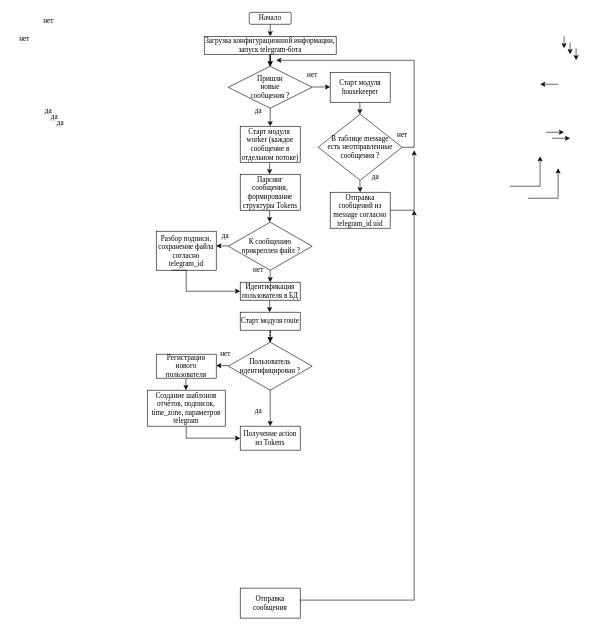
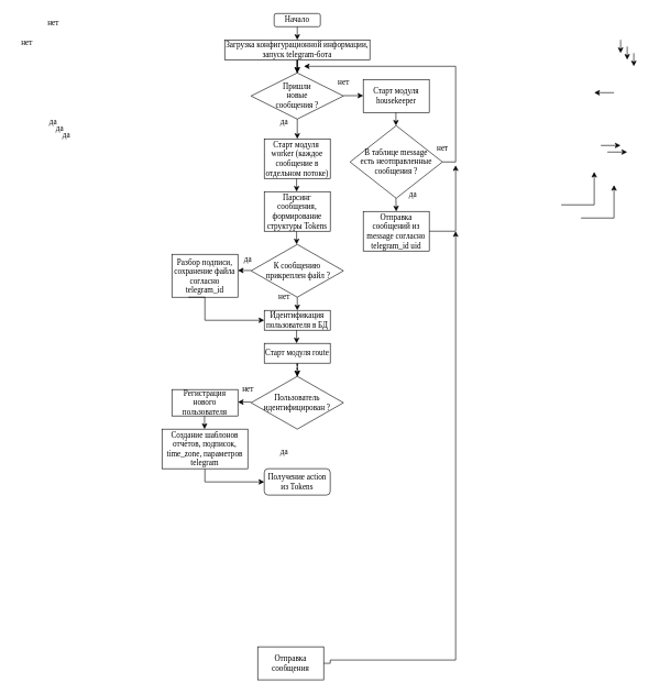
- <mxCell id="58" value="" style="endArrow=classic;html=1;rounded=0;exitX=0.5;exitY=1;exitDx=0;exitDy=0;entryX=0.5;entryY=0;entryDx=0;entryDy=0;" edge="1" parent="1" source="54" target="59"><mxGeometry width="50" height="50" relative="1" as="geometry"><mxPoint x="450" y="670" as="sourcePoint" /><mxPoint x="450" y="700" as="targetPoint" /></mxGeometry></mxCell>
- <mxCell id="59" value="&lt;font style=&quot;font-size: 12px;&quot; face=&quot;Times New Roman&quot;&gt;Получение action из Tokens&lt;/font&gt;" style="rounded=0;whiteSpace=wrap;html=1;" vertex="1" parent="1"><mxGeometry x="400" y="710" width="100" height="40" as="geometry" /></mxCell>
+ <mxCell id="59" value="&lt;font style=&quot;font-size: 12px;&quot; face=&quot;Times New Roman&quot;&gt;Получение action из Tokens&lt;/font&gt;" style="whiteSpace=wrap;html=1;rounded=1;" vertex="1" parent="1"><mxGeometry x="400" y="710" width="100" height="40" as="geometry" /></mxCell>
- <mxCell id="46" value="&lt;font style=&quot;font-size: 12px;&quot; face=&quot;Times New Roman&quot;&gt;Отправка сообщения&lt;/font&gt;" style="rounded=0;whiteSpace=wrap;html=1;" vertex="1" parent="1"><mxGeometry x="400" y="980" width="100" height="50" as="geometry" /></mxCell>
+ <mxCell id="46" value="&lt;font style=&quot;font-size: 12px;&quot; face=&quot;Times New Roman&quot;&gt;Отправка сообщения&lt;/font&gt;" style="rounded=0;whiteSpace=wrap;html=1;" vertex="1" parent="1"><mxGeometry x="390" y="980" width="100" height="50" as="geometry" /></mxCell>
